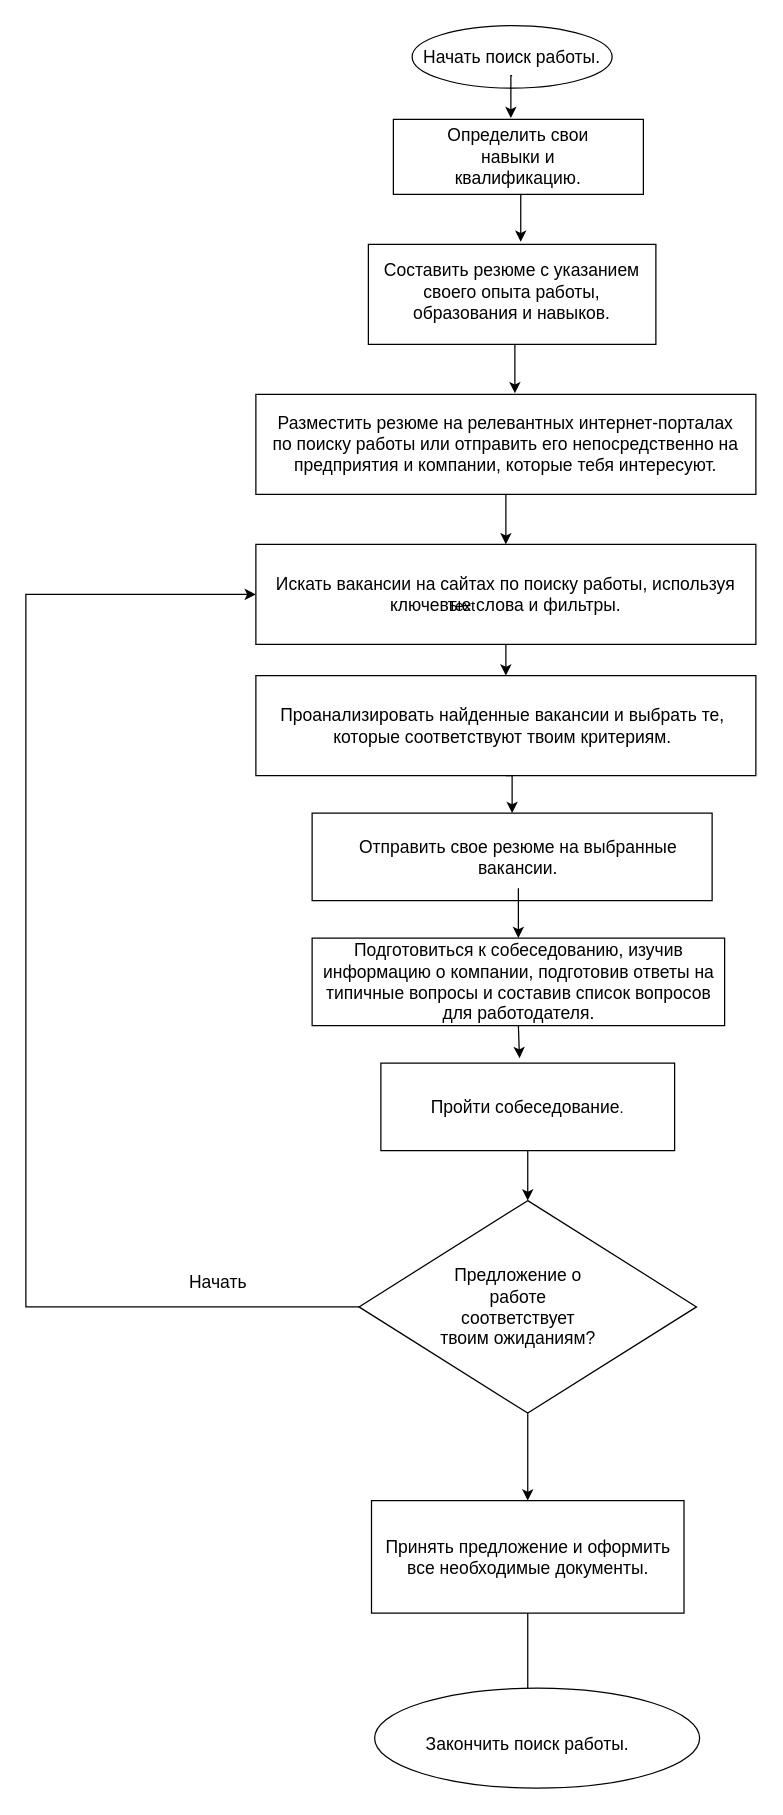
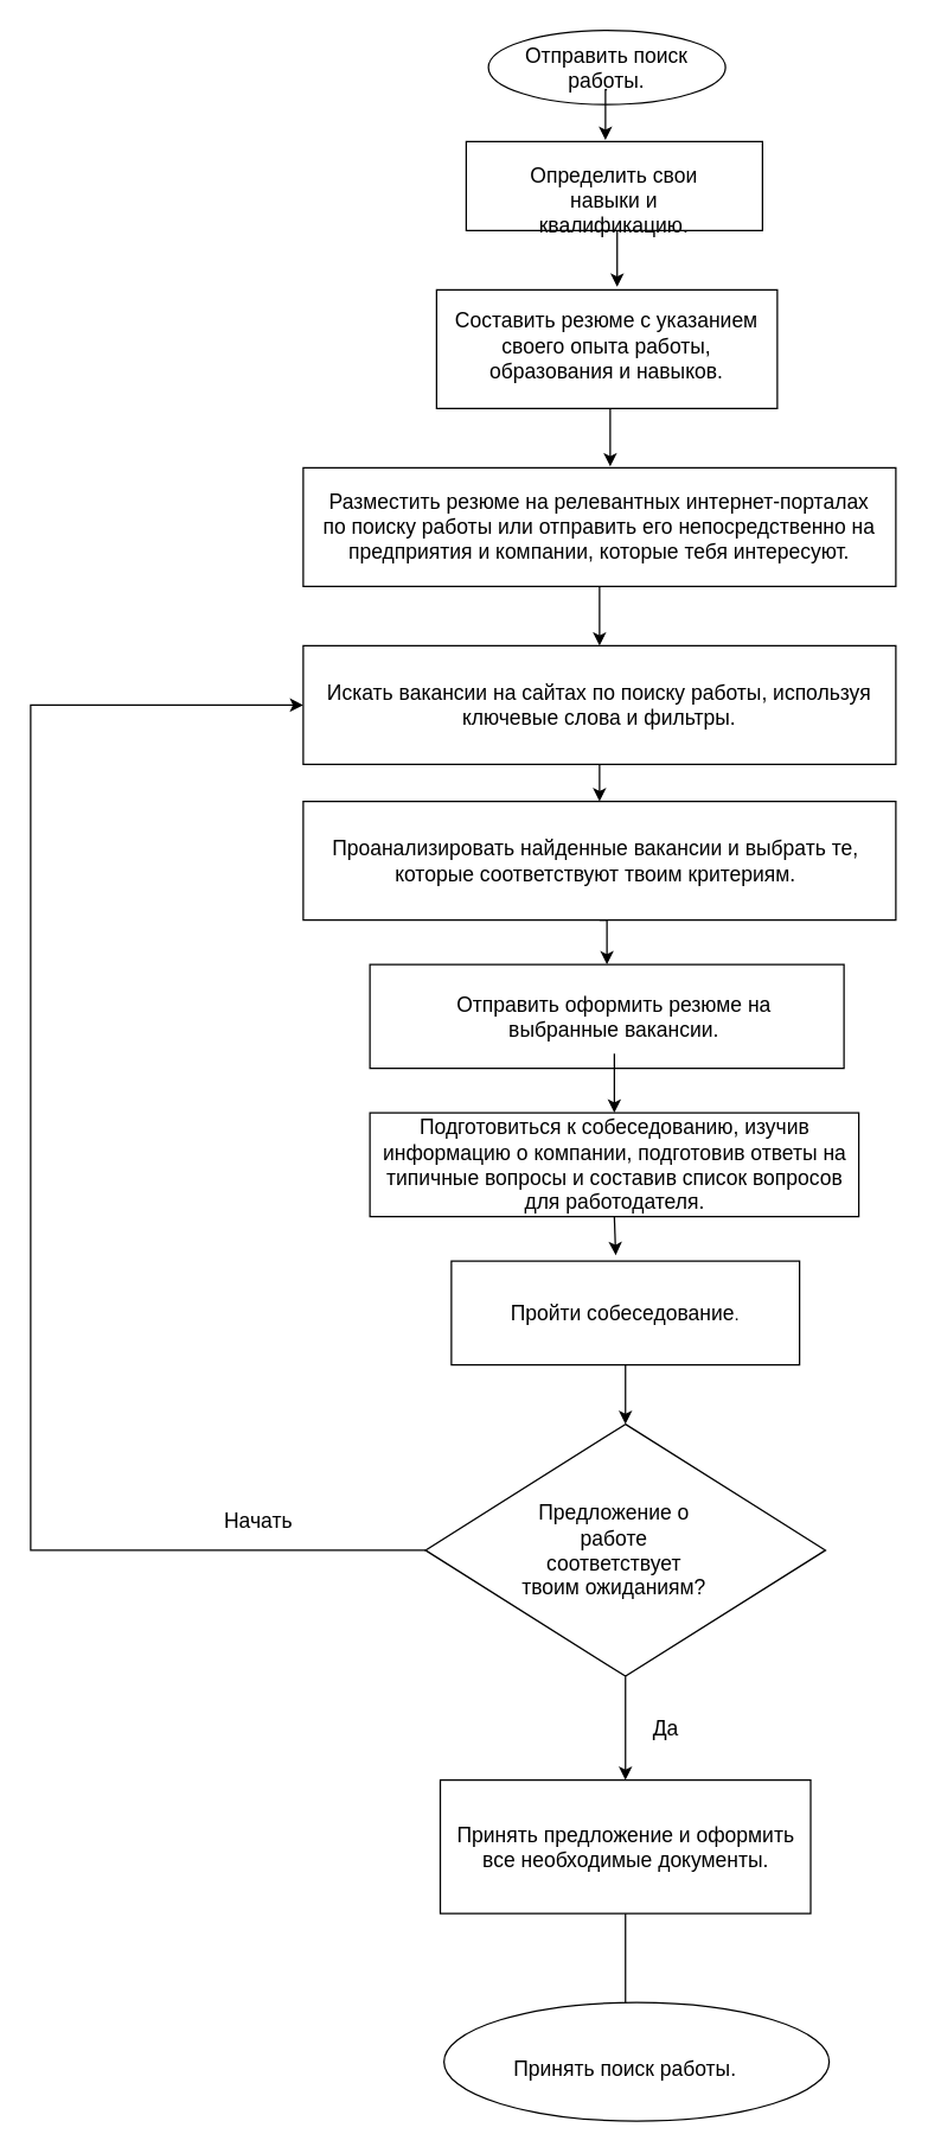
- <mxCell id="2" value="&lt;font style=&quot;font-size: 14px;&quot;&gt;Начать поиск работы.&lt;/font&gt;" style="ellipse;whiteSpace=wrap;html=1;" vertex="1" parent="1"><mxGeometry x="329" y="20" width="160" height="50" as="geometry" /></mxCell>
+ <mxCell id="2" value="&lt;font style=&quot;font-size: 14px;&quot;&gt;Отправить поиск работы.&lt;/font&gt;" style="ellipse;whiteSpace=wrap;html=1;" vertex="1" parent="1"><mxGeometry x="329" y="20" width="160" height="50" as="geometry" /></mxCell>
- <mxCell id="6" value="&lt;font style=&quot;font-size: 14px;&quot;&gt;Определить свои навыки и квалификацию.&lt;/font&gt;" style="text;html=1;strokeColor=none;fillColor=none;align=center;verticalAlign=middle;whiteSpace=wrap;rounded=0;" vertex="1" parent="1"><mxGeometry x="334" y="110" width="160" height="30" as="geometry" /></mxCell>
+ <mxCell id="6" value="&lt;font style=&quot;font-size: 14px;&quot;&gt;Определить свои навыки и квалификацию.&lt;/font&gt;" style="text;html=1;strokeColor=none;fillColor=none;align=center;verticalAlign=middle;whiteSpace=wrap;rounded=0;" vertex="1" parent="1"><mxGeometry x="334" y="120" width="160" height="30" as="geometry" /></mxCell>
- <mxCell id="19" value="Text" style="text;html=1;strokeColor=none;fillColor=none;align=center;verticalAlign=middle;whiteSpace=wrap;rounded=0;" vertex="1" parent="1"><mxGeometry x="339" y="470" width="60" height="30" as="geometry" /></mxCell>
- <mxCell id="21" value="&lt;font style=&quot;font-size: 14px;&quot;&gt;Отправить свое резюме на выбранные вакансии.&lt;/font&gt;" style="text;html=1;strokeColor=none;fillColor=none;align=center;verticalAlign=middle;whiteSpace=wrap;rounded=0;" vertex="1" parent="1"><mxGeometry x="269" y="660" width="290" height="50" as="geometry" /></mxCell>
+ <mxCell id="21" value="&lt;font style=&quot;font-size: 14px;&quot;&gt;Отправить оформить резюме на выбранные вакансии.&lt;/font&gt;" style="text;html=1;strokeColor=none;fillColor=none;align=center;verticalAlign=middle;whiteSpace=wrap;rounded=0;" vertex="1" parent="1"><mxGeometry x="269" y="660" width="290" height="50" as="geometry" /></mxCell>
+ <mxCell id="37" value="&lt;font style=&quot;font-size: 14px;&quot;&gt;Да&lt;/font&gt;" style="text;html=1;strokeColor=none;fillColor=none;align=center;verticalAlign=middle;whiteSpace=wrap;rounded=0;" vertex="1" parent="1"><mxGeometry x="419" y="1150" width="60" height="30" as="geometry" /></mxCell>
- <mxCell id="39" value="&lt;font style=&quot;font-size: 14px;&quot;&gt;Закончить поиск работы.&lt;/font&gt;" style="text;html=1;strokeColor=none;fillColor=none;align=center;verticalAlign=middle;whiteSpace=wrap;rounded=0;" vertex="1" parent="1"><mxGeometry x="314" y="1370" width="215" height="50" as="geometry" /></mxCell>
+ <mxCell id="39" value="&lt;font style=&quot;font-size: 14px;&quot;&gt;Принять поиск работы.&lt;/font&gt;" style="text;html=1;strokeColor=none;fillColor=none;align=center;verticalAlign=middle;whiteSpace=wrap;rounded=0;" vertex="1" parent="1"><mxGeometry x="314" y="1370" width="215" height="50" as="geometry" /></mxCell>
